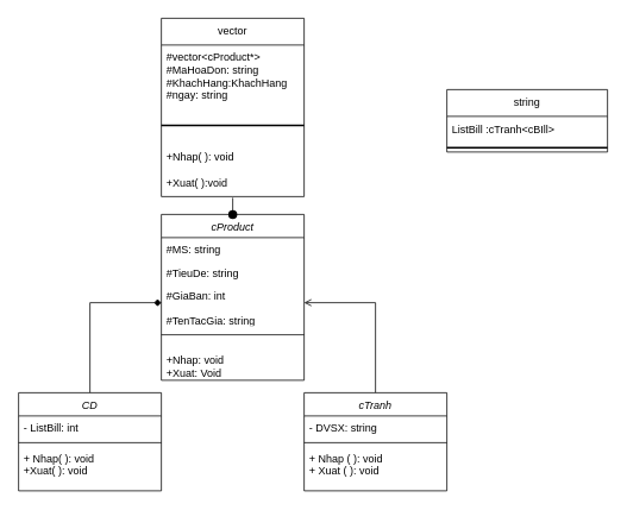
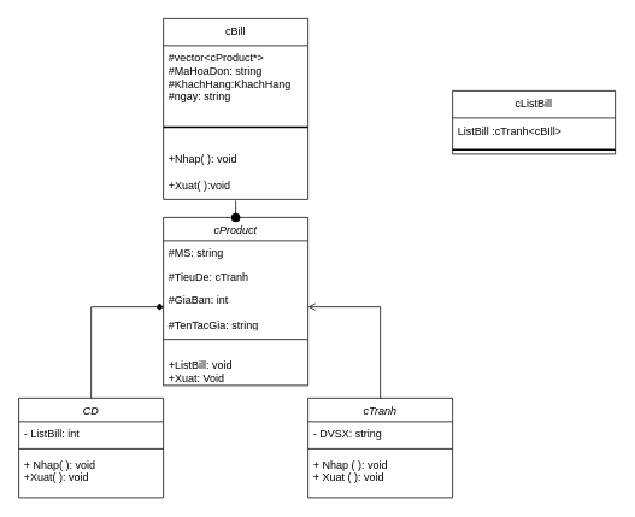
- <mxCell id="20" value="vector" style="swimlane;fontStyle=0;childLayout=stackLayout;horizontal=1;startSize=30;horizontalStack=0;resizeParent=1;resizeParentMax=0;resizeLast=0;collapsible=1;marginBottom=0;whiteSpace=wrap;html=1;" parent="1" vertex="1"><mxGeometry x="180" y="20" width="160" height="200" as="geometry" /></mxCell>
+ <mxCell id="20" value="cBill" style="swimlane;fontStyle=0;childLayout=stackLayout;horizontal=1;startSize=30;horizontalStack=0;resizeParent=1;resizeParentMax=0;resizeLast=0;collapsible=1;marginBottom=0;whiteSpace=wrap;html=1;" parent="1" vertex="1"><mxGeometry x="180" y="20" width="160" height="200" as="geometry" /></mxCell>
- <mxCell id="24" value="string" style="swimlane;fontStyle=0;childLayout=stackLayout;horizontal=1;startSize=30;horizontalStack=0;resizeParent=1;resizeParentMax=0;resizeLast=0;collapsible=1;marginBottom=0;whiteSpace=wrap;html=1;" vertex="1" parent="1"><mxGeometry x="500" y="100" width="180" height="70" as="geometry" /></mxCell>
+ <mxCell id="24" value="cListBill" style="swimlane;fontStyle=0;childLayout=stackLayout;horizontal=1;startSize=30;horizontalStack=0;resizeParent=1;resizeParentMax=0;resizeLast=0;collapsible=1;marginBottom=0;whiteSpace=wrap;html=1;" vertex="1" parent="1"><mxGeometry x="500" y="100" width="180" height="70" as="geometry" /></mxCell>
- <mxCell id="4" value="#TieuDe: string " style="text;align=left;verticalAlign=top;spacingLeft=4;spacingRight=4;overflow=hidden;rotatable=0;points=[[0,0.5],[1,0.5]];portConstraint=eastwest;rounded=0;shadow=0;html=0;" parent="2" vertex="1"><mxGeometry y="52" width="160" height="26" as="geometry" /></mxCell>
+ <mxCell id="4" value="#TieuDe: cTranh " style="text;align=left;verticalAlign=top;spacingLeft=4;spacingRight=4;overflow=hidden;rotatable=0;points=[[0,0.5],[1,0.5]];portConstraint=eastwest;rounded=0;shadow=0;html=0;" parent="2" vertex="1"><mxGeometry y="52" width="160" height="26" as="geometry" /></mxCell>
- <mxCell id="7" value="+Nhap: void&#10;+Xuat: Void" style="text;align=left;verticalAlign=top;spacingLeft=4;spacingRight=4;overflow=hidden;rotatable=0;points=[[0,0.5],[1,0.5]];portConstraint=eastwest;" parent="2" vertex="1"><mxGeometry y="150" width="160" height="36" as="geometry" /></mxCell>
+ <mxCell id="7" value="+ListBill: void&#10;+Xuat: Void" style="text;align=left;verticalAlign=top;spacingLeft=4;spacingRight=4;overflow=hidden;rotatable=0;points=[[0,0.5],[1,0.5]];portConstraint=eastwest;" parent="2" vertex="1"><mxGeometry y="150" width="160" height="36" as="geometry" /></mxCell>
